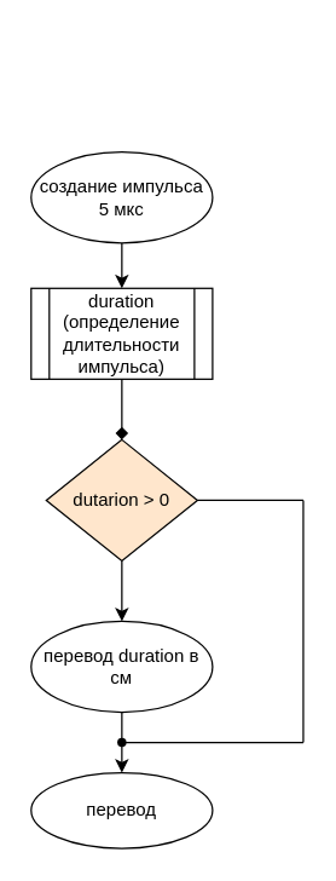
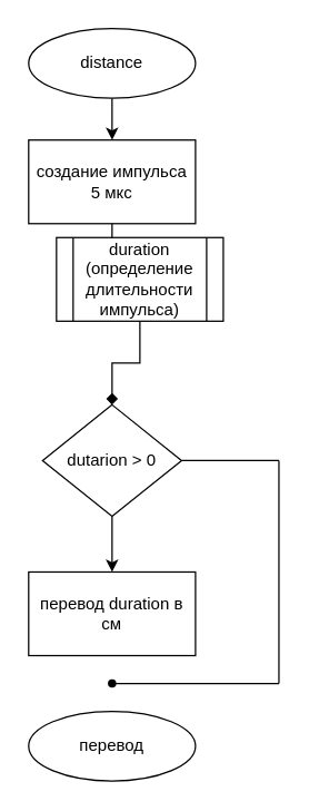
+ <mxCell id="3" value="distance" style="ellipse;whiteSpace=wrap;html=1;" vertex="1" parent="1"><mxGeometry x="20" y="20" width="120" height="50" as="geometry" /></mxCell>
+ <mxCell id="2" style="edgeStyle=orthogonalEdgeStyle;rounded=0;orthogonalLoop=1;jettySize=auto;html=1;exitX=0.5;exitY=1;exitDx=0;exitDy=0;" edge="1" parent="1" source="3" target="5"><mxGeometry relative="1" as="geometry" /></mxCell>
- <mxCell id="5" value="создание импульса 5 мкс" style="ellipse;whiteSpace=wrap;html=1;" vertex="1" parent="1"><mxGeometry x="20" y="100" width="120" height="60" as="geometry" /></mxCell>
+ <mxCell id="5" value="создание импульса 5 мкс" style="rounded=0;whiteSpace=wrap;html=1;" vertex="1" parent="1"><mxGeometry x="20" y="100" width="120" height="60" as="geometry" /></mxCell>
- <mxCell id="7" value="duration&lt;div&gt;(определение длительности импульса)&lt;/div&gt;" style="shape=process;whiteSpace=wrap;html=1;backgroundOutline=1;" vertex="1" parent="1"><mxGeometry x="20" y="190" width="120" height="60" as="geometry" /></mxCell>
+ <mxCell id="7" value="duration&lt;div&gt;(определение длительности импульса)&lt;/div&gt;" style="shape=process;whiteSpace=wrap;html=1;backgroundOutline=1;" vertex="1" parent="1"><mxGeometry x="40" y="170" width="120" height="60" as="geometry" /></mxCell>
- <mxCell id="9" value="dutarion &amp;gt; 0" style="rhombus;whiteSpace=wrap;html=1;fillColor=#ffe6cc;" vertex="1" parent="1"><mxGeometry x="30" y="290" width="100" height="80" as="geometry" /></mxCell>
+ <mxCell id="9" value="dutarion &amp;gt; 0" style="rhombus;whiteSpace=wrap;html=1;" vertex="1" parent="1"><mxGeometry x="30" y="290" width="100" height="80" as="geometry" /></mxCell>
- <mxCell id="11" value="перевод duration в см" style="ellipse;whiteSpace=wrap;html=1;" vertex="1" parent="1"><mxGeometry x="20" y="410" width="120" height="60" as="geometry" /></mxCell>
+ <mxCell id="11" value="перевод duration в см" style="rounded=0;whiteSpace=wrap;html=1;" vertex="1" parent="1"><mxGeometry x="20" y="410" width="120" height="60" as="geometry" /></mxCell>
- <mxCell id="10" style="edgeStyle=orthogonalEdgeStyle;rounded=0;orthogonalLoop=1;jettySize=auto;html=1;exitX=0.5;exitY=1;exitDx=0;exitDy=0;" edge="1" parent="1" source="11" target="12"><mxGeometry relative="1" as="geometry" /></mxCell>
